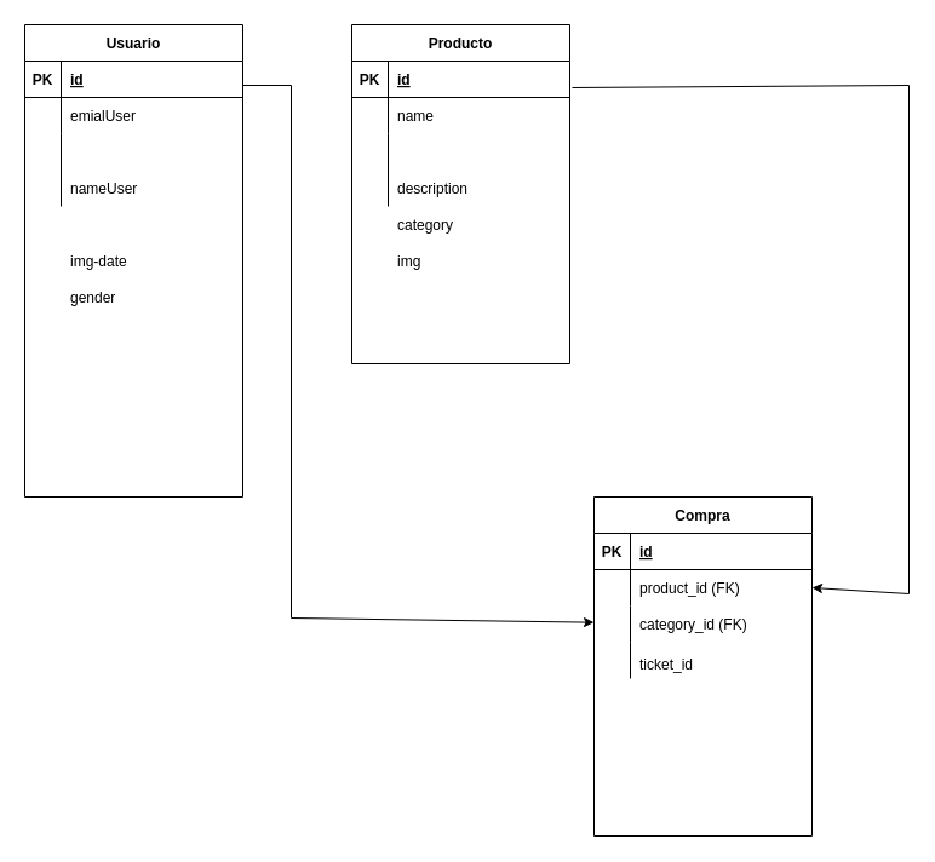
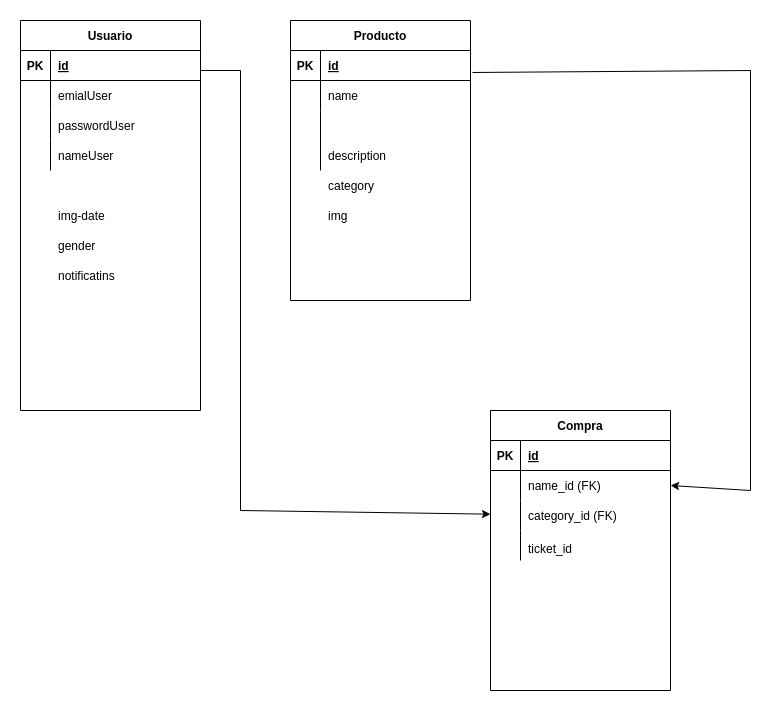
+ <mxCell id="11" value="passwordUser" style="shape=partialRectangle;connectable=0;fillColor=none;top=0;left=0;bottom=0;right=0;align=left;spacingLeft=6;overflow=hidden;" vertex="1" parent="9"><mxGeometry x="30" width="150" height="30" as="geometry" /></mxCell>
+ <mxCell id="25" value="notificatins" style="shape=partialRectangle;connectable=0;fillColor=none;top=0;left=0;bottom=0;right=0;align=left;spacingLeft=6;overflow=hidden;" vertex="1" parent="23"><mxGeometry x="30" width="150" height="30" as="geometry" /></mxCell>
- <mxCell id="52" value="product_id (FK)" style="shape=partialRectangle;connectable=0;fillColor=none;top=0;left=0;bottom=0;right=0;align=left;spacingLeft=6;overflow=hidden;" vertex="1" parent="50"><mxGeometry x="30" width="150" height="30" as="geometry" /></mxCell>
+ <mxCell id="52" value="name_id (FK)" style="shape=partialRectangle;connectable=0;fillColor=none;top=0;left=0;bottom=0;right=0;align=left;spacingLeft=6;overflow=hidden;" vertex="1" parent="50"><mxGeometry x="30" width="150" height="30" as="geometry" /></mxCell>
